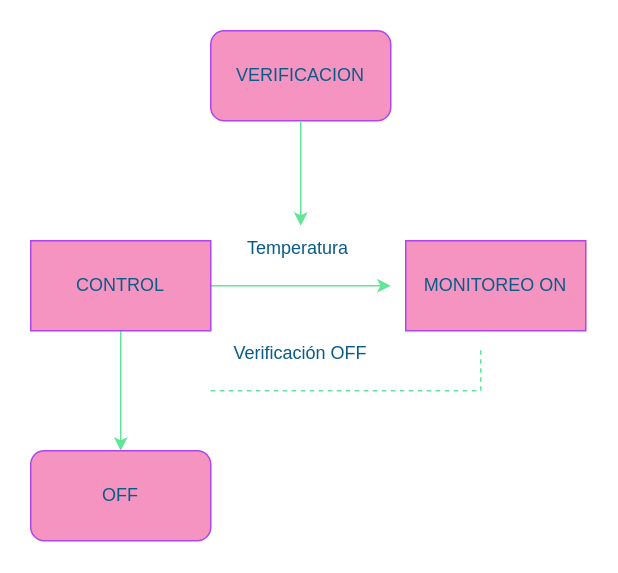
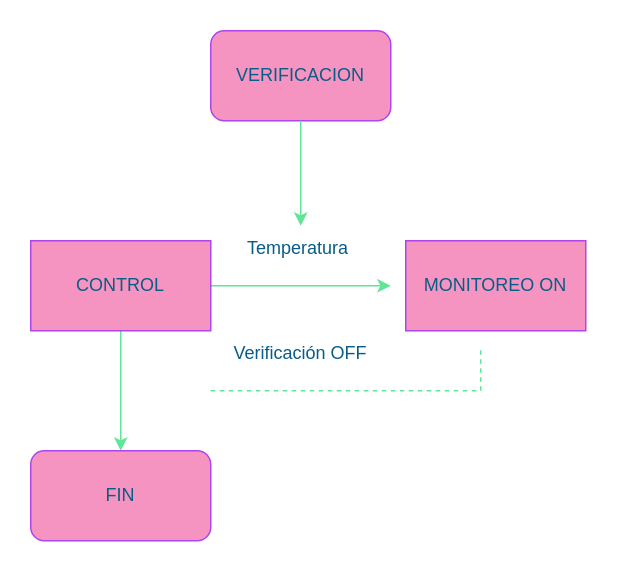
- <mxCell id="12" value="OFF" style="rounded=1;whiteSpace=wrap;html=1;labelBackgroundColor=none;fillColor=#F694C1;strokeColor=#AF45ED;fontColor=#095C86;" vertex="1" parent="1"><mxGeometry x="20" y="300" width="120" height="60" as="geometry" /></mxCell>
+ <mxCell id="12" value="FIN" style="rounded=1;whiteSpace=wrap;html=1;labelBackgroundColor=none;fillColor=#F694C1;strokeColor=#AF45ED;fontColor=#095C86;" vertex="1" parent="1"><mxGeometry x="20" y="300" width="120" height="60" as="geometry" /></mxCell>
